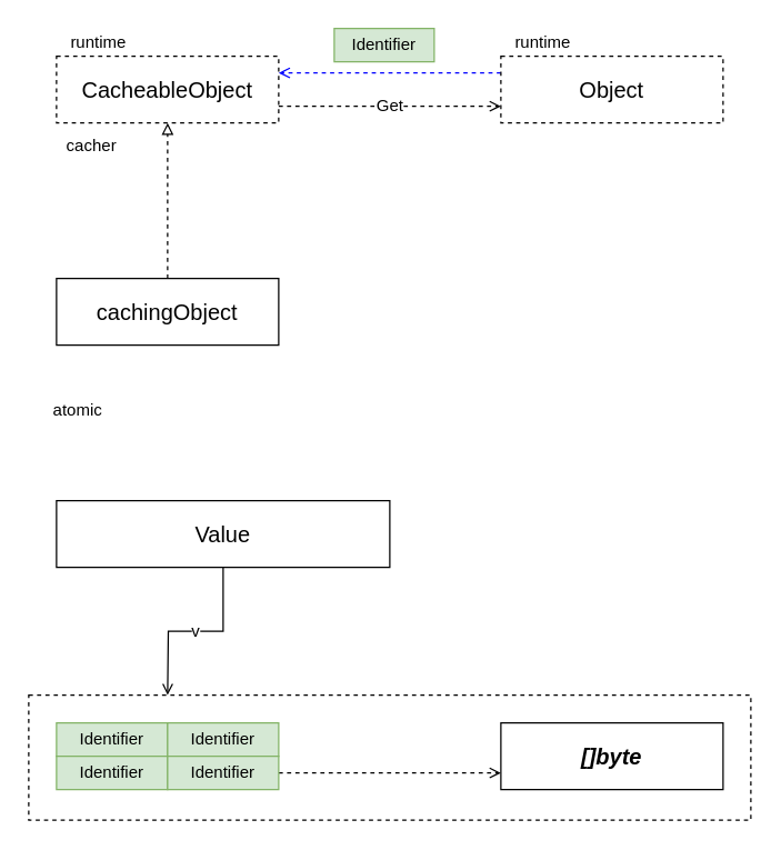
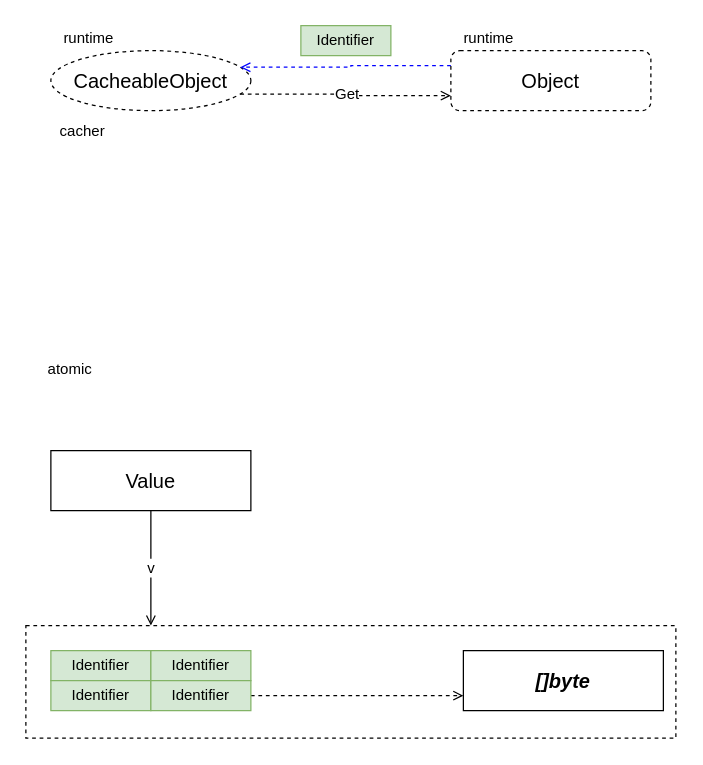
- <mxCell id="4" value="CacheableObject" style="rounded=0;whiteSpace=wrap;html=1;fillColor=none;fontSize=16;align=center;dashed=1;" parent="1" vertex="1"><mxGeometry x="40" y="40" width="160" height="48" as="geometry" /></mxCell>
+ <mxCell id="4" value="CacheableObject" style="ellipse;whiteSpace=wrap;html=1;fillColor=none;fontSize=16;align=center;dashed=1;" parent="1" vertex="1"><mxGeometry x="40" y="40" width="160" height="48" as="geometry" /></mxCell>
- <mxCell id="6" value="Object" style="rounded=0;whiteSpace=wrap;html=1;fillColor=none;fontSize=16;align=center;dashed=1;" parent="1" vertex="1"><mxGeometry x="360" y="40" width="160" height="48" as="geometry" /></mxCell>
+ <mxCell id="6" value="Object" style="whiteSpace=wrap;html=1;fillColor=none;fontSize=16;align=center;dashed=1;rounded=1;" parent="1" vertex="1"><mxGeometry x="360" y="40" width="160" height="48" as="geometry" /></mxCell>
- <mxCell id="9" style="edgeStyle=orthogonalEdgeStyle;rounded=0;orthogonalLoop=1;jettySize=auto;html=1;exitX=0.5;exitY=0;exitDx=0;exitDy=0;dashed=1;startArrow=none;startFill=0;endArrow=block;endFill=0;strokeColor=#000000;fontSize=12;fontColor=#000000;" parent="1" source="10" target="4" edge="1"><mxGeometry relative="1" as="geometry" /></mxCell>
- <mxCell id="10" value="cachingObject" style="rounded=0;whiteSpace=wrap;html=1;fillColor=none;fontSize=16;align=center;" parent="1" vertex="1"><mxGeometry x="40" y="200" width="160" height="48" as="geometry" /></mxCell>
- <mxCell id="12" value="Value" style="rounded=0;whiteSpace=wrap;html=1;fillColor=none;fontSize=16;align=center;" parent="1" vertex="1"><mxGeometry x="40" y="360" width="240" height="48" as="geometry" /></mxCell>
+ <mxCell id="12" value="Value" style="rounded=0;whiteSpace=wrap;html=1;fillColor=none;fontSize=16;align=center;" parent="1" vertex="1"><mxGeometry x="40" y="360" width="160" height="48" as="geometry" /></mxCell>
- <mxCell id="20" value="[]byte" style="rounded=0;whiteSpace=wrap;html=1;fillColor=none;fontSize=16;align=center;fontStyle=3" parent="1" vertex="1"><mxGeometry x="360" y="520" width="160" height="48" as="geometry" /></mxCell>
+ <mxCell id="20" value="[]byte" style="rounded=0;whiteSpace=wrap;html=1;fillColor=none;fontSize=16;align=center;fontStyle=3" parent="1" vertex="1"><mxGeometry x="370" y="520" width="160" height="48" as="geometry" /></mxCell>
